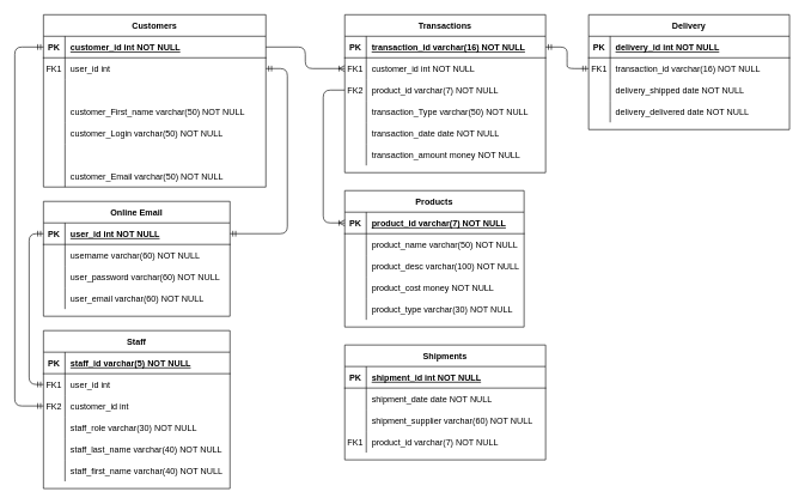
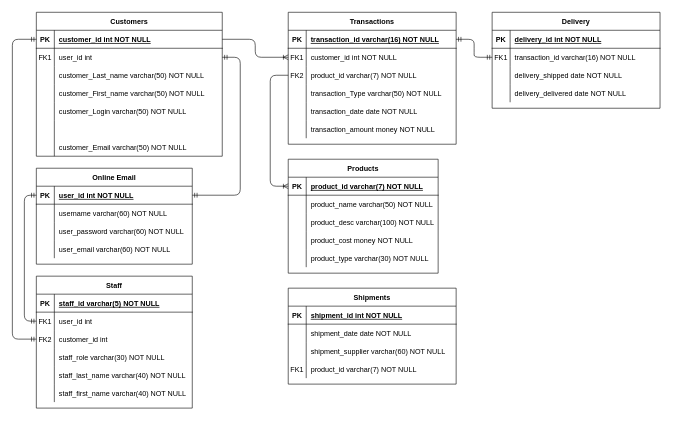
+ <mxCell id="46" value="customer_Last_name varchar(50) NOT NULL " style="shape=partialRectangle;overflow=hidden;connectable=0;fillColor=none;top=0;left=0;bottom=0;right=0;align=left;spacingLeft=6;" parent="44" vertex="1"><mxGeometry x="30" width="280" height="30" as="geometry" /></mxCell>
